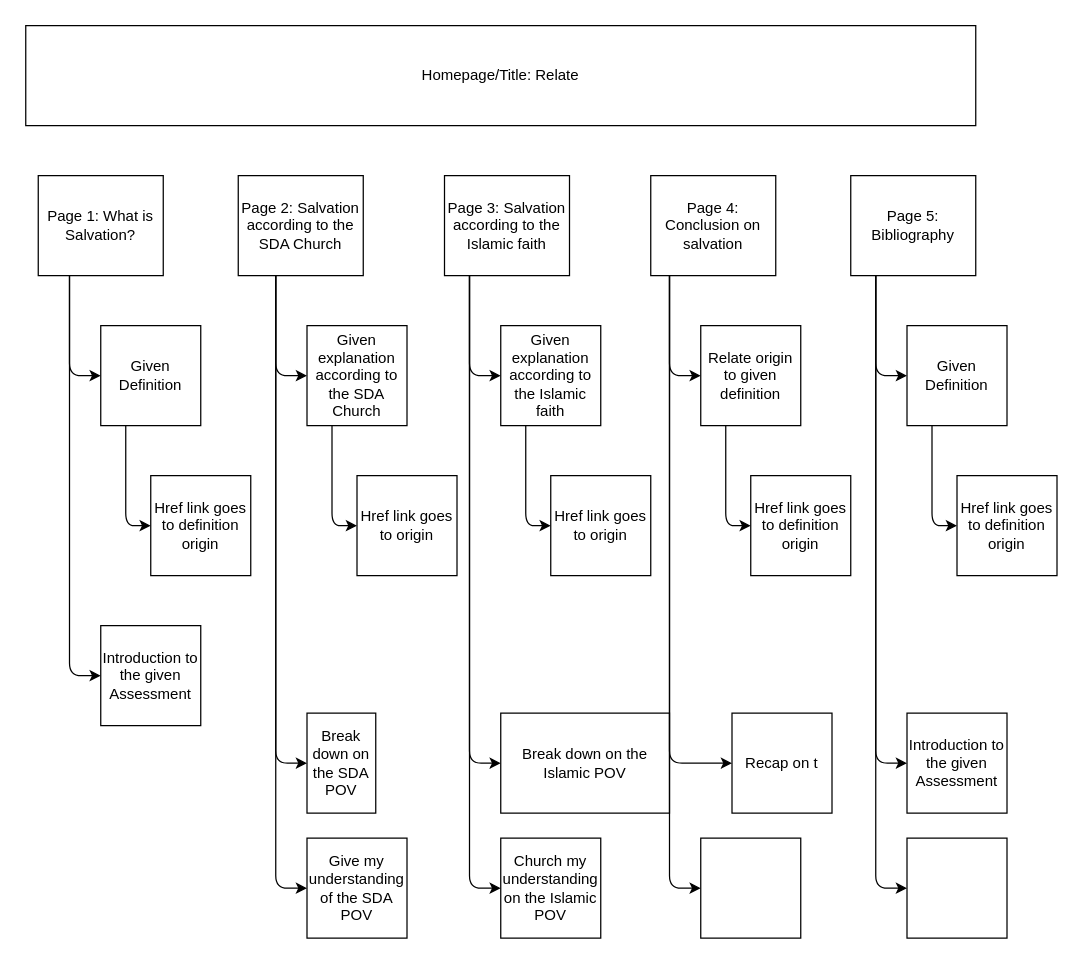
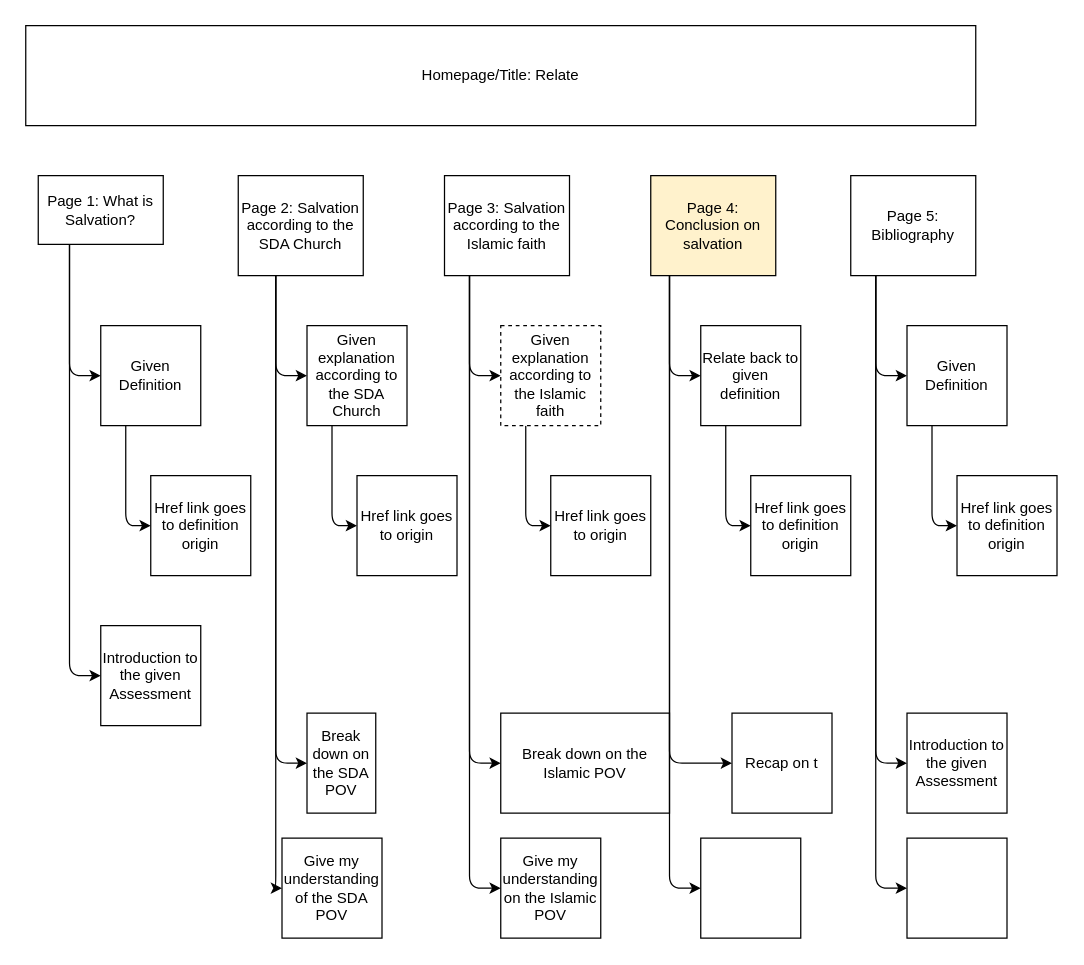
- <mxCell id="5" value="Page 1: What is Salvation?" style="whiteSpace=wrap;html=1;" vertex="1" parent="1"><mxGeometry x="30" y="140" width="100" height="80" as="geometry" /></mxCell>
+ <mxCell id="5" value="Page 1: What is Salvation?" style="whiteSpace=wrap;html=1;" vertex="1" parent="1"><mxGeometry x="30" y="140" width="100" height="55" as="geometry" /></mxCell>
- <mxCell id="6" value="Page 4: Conclusion on salvation" style="whiteSpace=wrap;html=1;" vertex="1" parent="1"><mxGeometry x="520" y="140" width="100" height="80" as="geometry" /></mxCell>
+ <mxCell id="6" value="Page 4: Conclusion on salvation" style="whiteSpace=wrap;html=1;fillColor=#fff2cc;" vertex="1" parent="1"><mxGeometry x="520" y="140" width="100" height="80" as="geometry" /></mxCell>
- <mxCell id="26" value="Given explanation according to the Islamic faith" style="whiteSpace=wrap;html=1;" vertex="1" parent="1"><mxGeometry x="400" y="260" width="80" height="80" as="geometry" /></mxCell>
+ <mxCell id="26" value="Given explanation according to the Islamic faith" style="whiteSpace=wrap;html=1;dashed=1;" vertex="1" parent="1"><mxGeometry x="400" y="260" width="80" height="80" as="geometry" /></mxCell>
- <mxCell id="34" value="Relate origin to given definition" style="whiteSpace=wrap;html=1;" vertex="1" parent="1"><mxGeometry x="560" y="260" width="80" height="80" as="geometry" /></mxCell>
+ <mxCell id="34" value="Relate back to given definition" style="whiteSpace=wrap;html=1;" vertex="1" parent="1"><mxGeometry x="560" y="260" width="80" height="80" as="geometry" /></mxCell>
- <mxCell id="21" value="Give my understanding of the SDA POV" style="whiteSpace=wrap;html=1;" vertex="1" parent="1"><mxGeometry x="245" y="670" width="80" height="80" as="geometry" /></mxCell>
+ <mxCell id="21" value="Give my understanding of the SDA POV" style="whiteSpace=wrap;html=1;" vertex="1" parent="1"><mxGeometry x="225" y="670" width="80" height="80" as="geometry" /></mxCell>
- <mxCell id="29" value="Church my understanding on the Islamic POV" style="whiteSpace=wrap;html=1;" vertex="1" parent="1"><mxGeometry x="400" y="670" width="80" height="80" as="geometry" /></mxCell>
+ <mxCell id="29" value="Give my understanding on the Islamic POV" style="whiteSpace=wrap;html=1;" vertex="1" parent="1"><mxGeometry x="400" y="670" width="80" height="80" as="geometry" /></mxCell>
